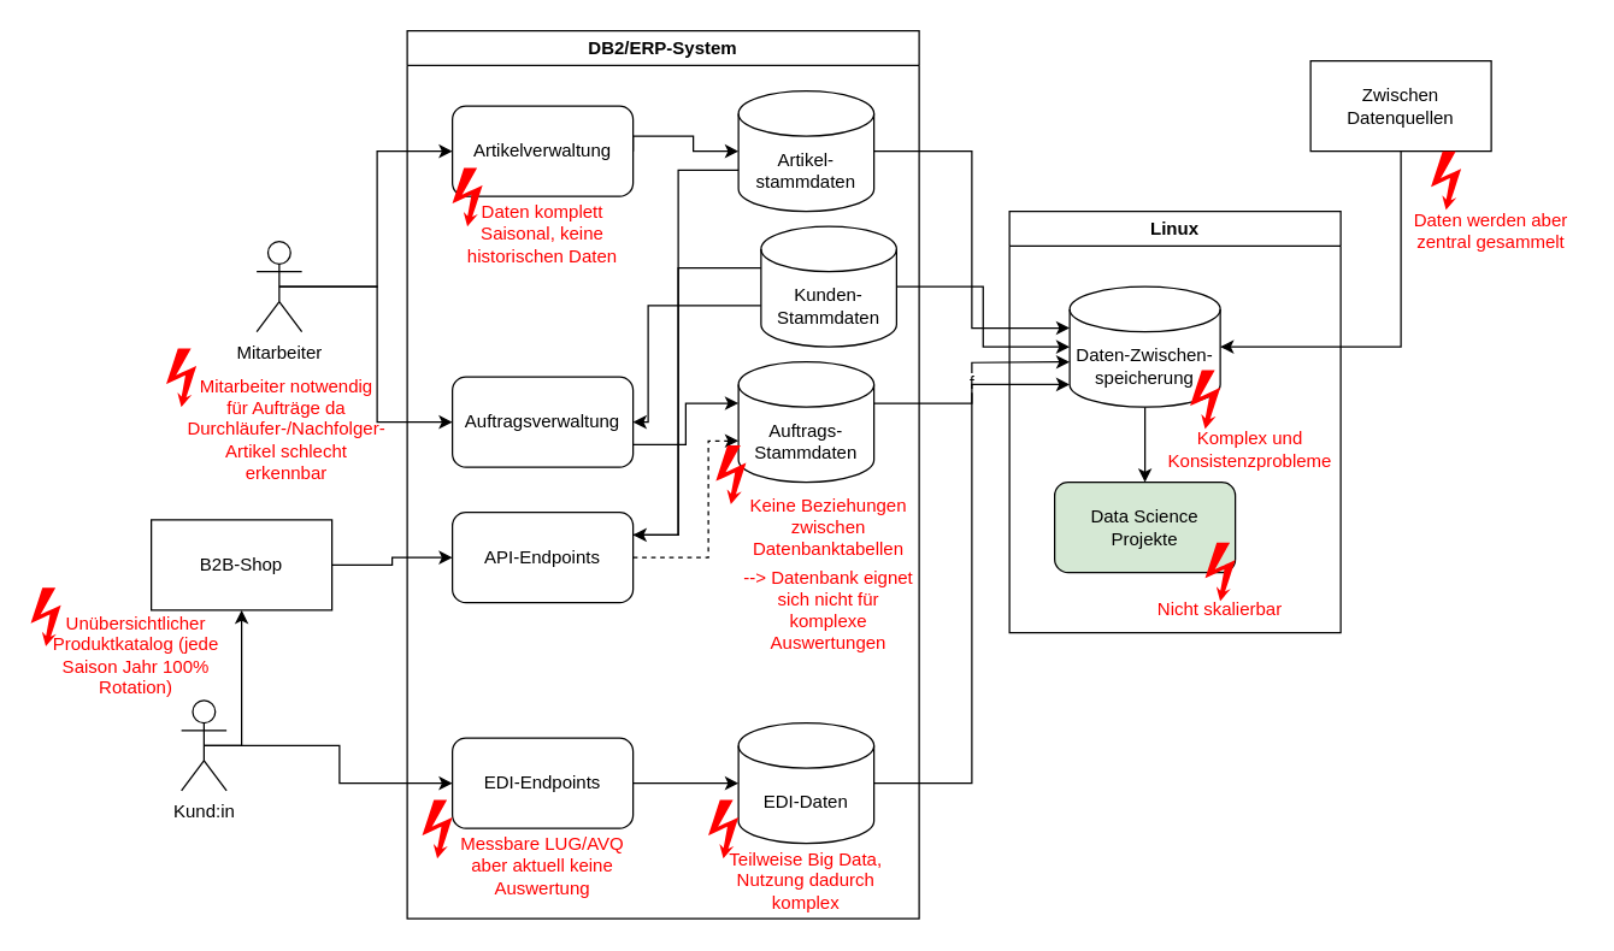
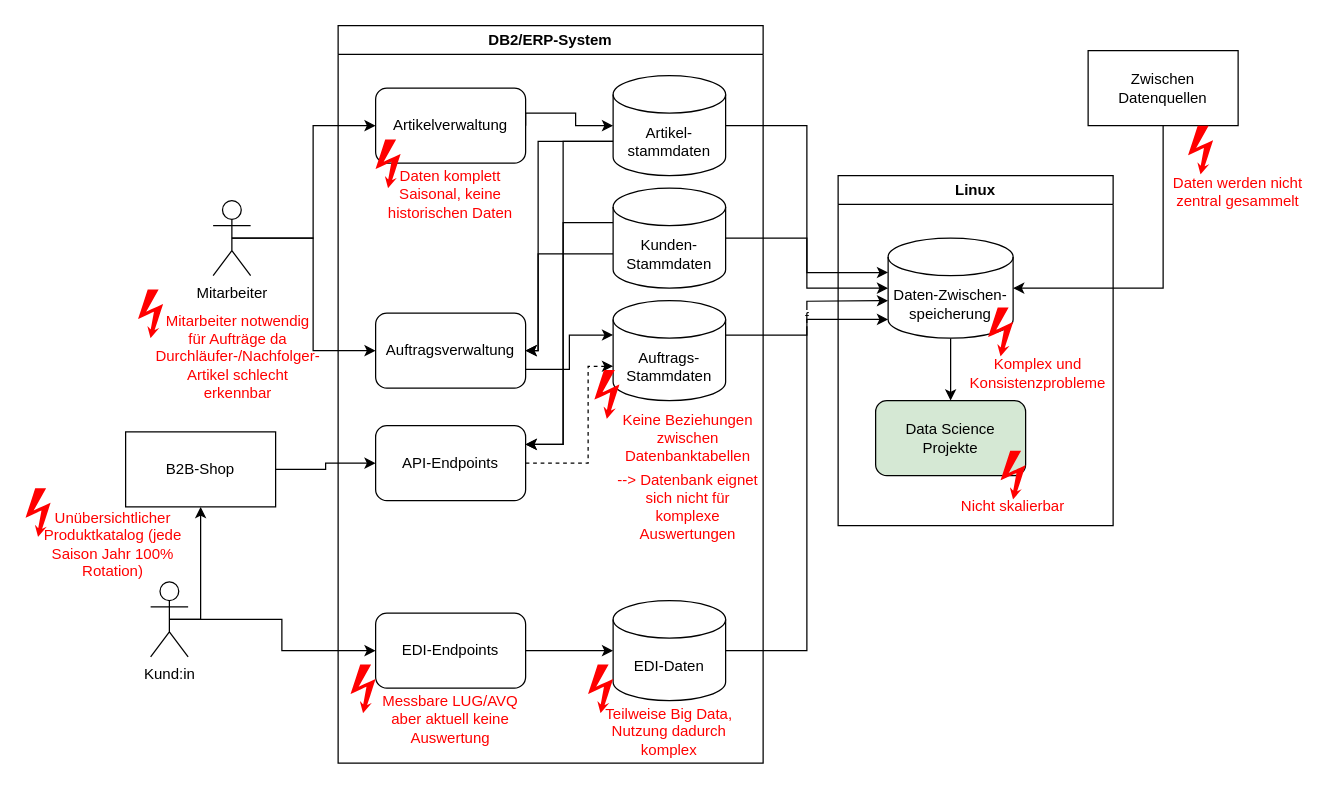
- <mxCell id="4" style="edgeStyle=orthogonalEdgeStyle;rounded=0;orthogonalLoop=1;jettySize=auto;html=1;exitX=0;exitY=0;exitDx=0;exitDy=52.5;exitPerimeter=0;entryX=1;entryY=0.25;entryDx=0;entryDy=0;endArrow=none;" edge="1" parent="2" source="5" target="18"><mxGeometry relative="1" as="geometry"><Array as="points"><mxPoint x="180" y="93" /><mxPoint x="180" y="335" /></Array></mxGeometry></mxCell>
+ <mxCell id="4" style="edgeStyle=orthogonalEdgeStyle;rounded=0;orthogonalLoop=1;jettySize=auto;html=1;exitX=0;exitY=0;exitDx=0;exitDy=52.5;exitPerimeter=0;entryX=1;entryY=0.25;entryDx=0;entryDy=0;" edge="1" parent="2" source="5" target="18"><mxGeometry relative="1" as="geometry"><Array as="points"><mxPoint x="180" y="93" /><mxPoint x="180" y="335" /></Array></mxGeometry></mxCell>
+ <mxCell id="3" style="edgeStyle=orthogonalEdgeStyle;rounded=0;orthogonalLoop=1;jettySize=auto;html=1;exitX=0;exitY=0;exitDx=0;exitDy=52.5;exitPerimeter=0;entryX=1;entryY=0.5;entryDx=0;entryDy=0;" edge="1" parent="2" source="5" target="11"><mxGeometry relative="1" as="geometry"><Array as="points"><mxPoint x="160" y="93" /><mxPoint x="160" y="260" /></Array></mxGeometry></mxCell>
- <mxCell id="54" value="Daten werden aber zentral gesammelt" style="text;html=1;whiteSpace=wrap;strokeColor=none;fillColor=none;align=center;verticalAlign=middle;rounded=0;fontColor=#FF0000;" vertex="1" parent="1"><mxGeometry x="930" y="137.5" width="120" height="30" as="geometry" /></mxCell>
+ <mxCell id="54" value="Daten werden nicht zentral gesammelt" style="text;html=1;whiteSpace=wrap;strokeColor=none;fillColor=none;align=center;verticalAlign=middle;rounded=0;fontColor=#FF0000;" vertex="1" parent="1"><mxGeometry x="930" y="137.5" width="120" height="30" as="geometry" /></mxCell>
- <mxCell id="8" value="Kunden- Stammdaten" style="shape=cylinder3;whiteSpace=wrap;html=1;boundedLbl=1;backgroundOutline=1;size=15;" vertex="1" parent="2"><mxGeometry x="235" y="130" width="90" height="80" as="geometry" /></mxCell>
+ <mxCell id="8" value="Kunden- Stammdaten" style="shape=cylinder3;whiteSpace=wrap;html=1;boundedLbl=1;backgroundOutline=1;size=15;" vertex="1" parent="2"><mxGeometry x="220" y="130" width="90" height="80" as="geometry" /></mxCell>
